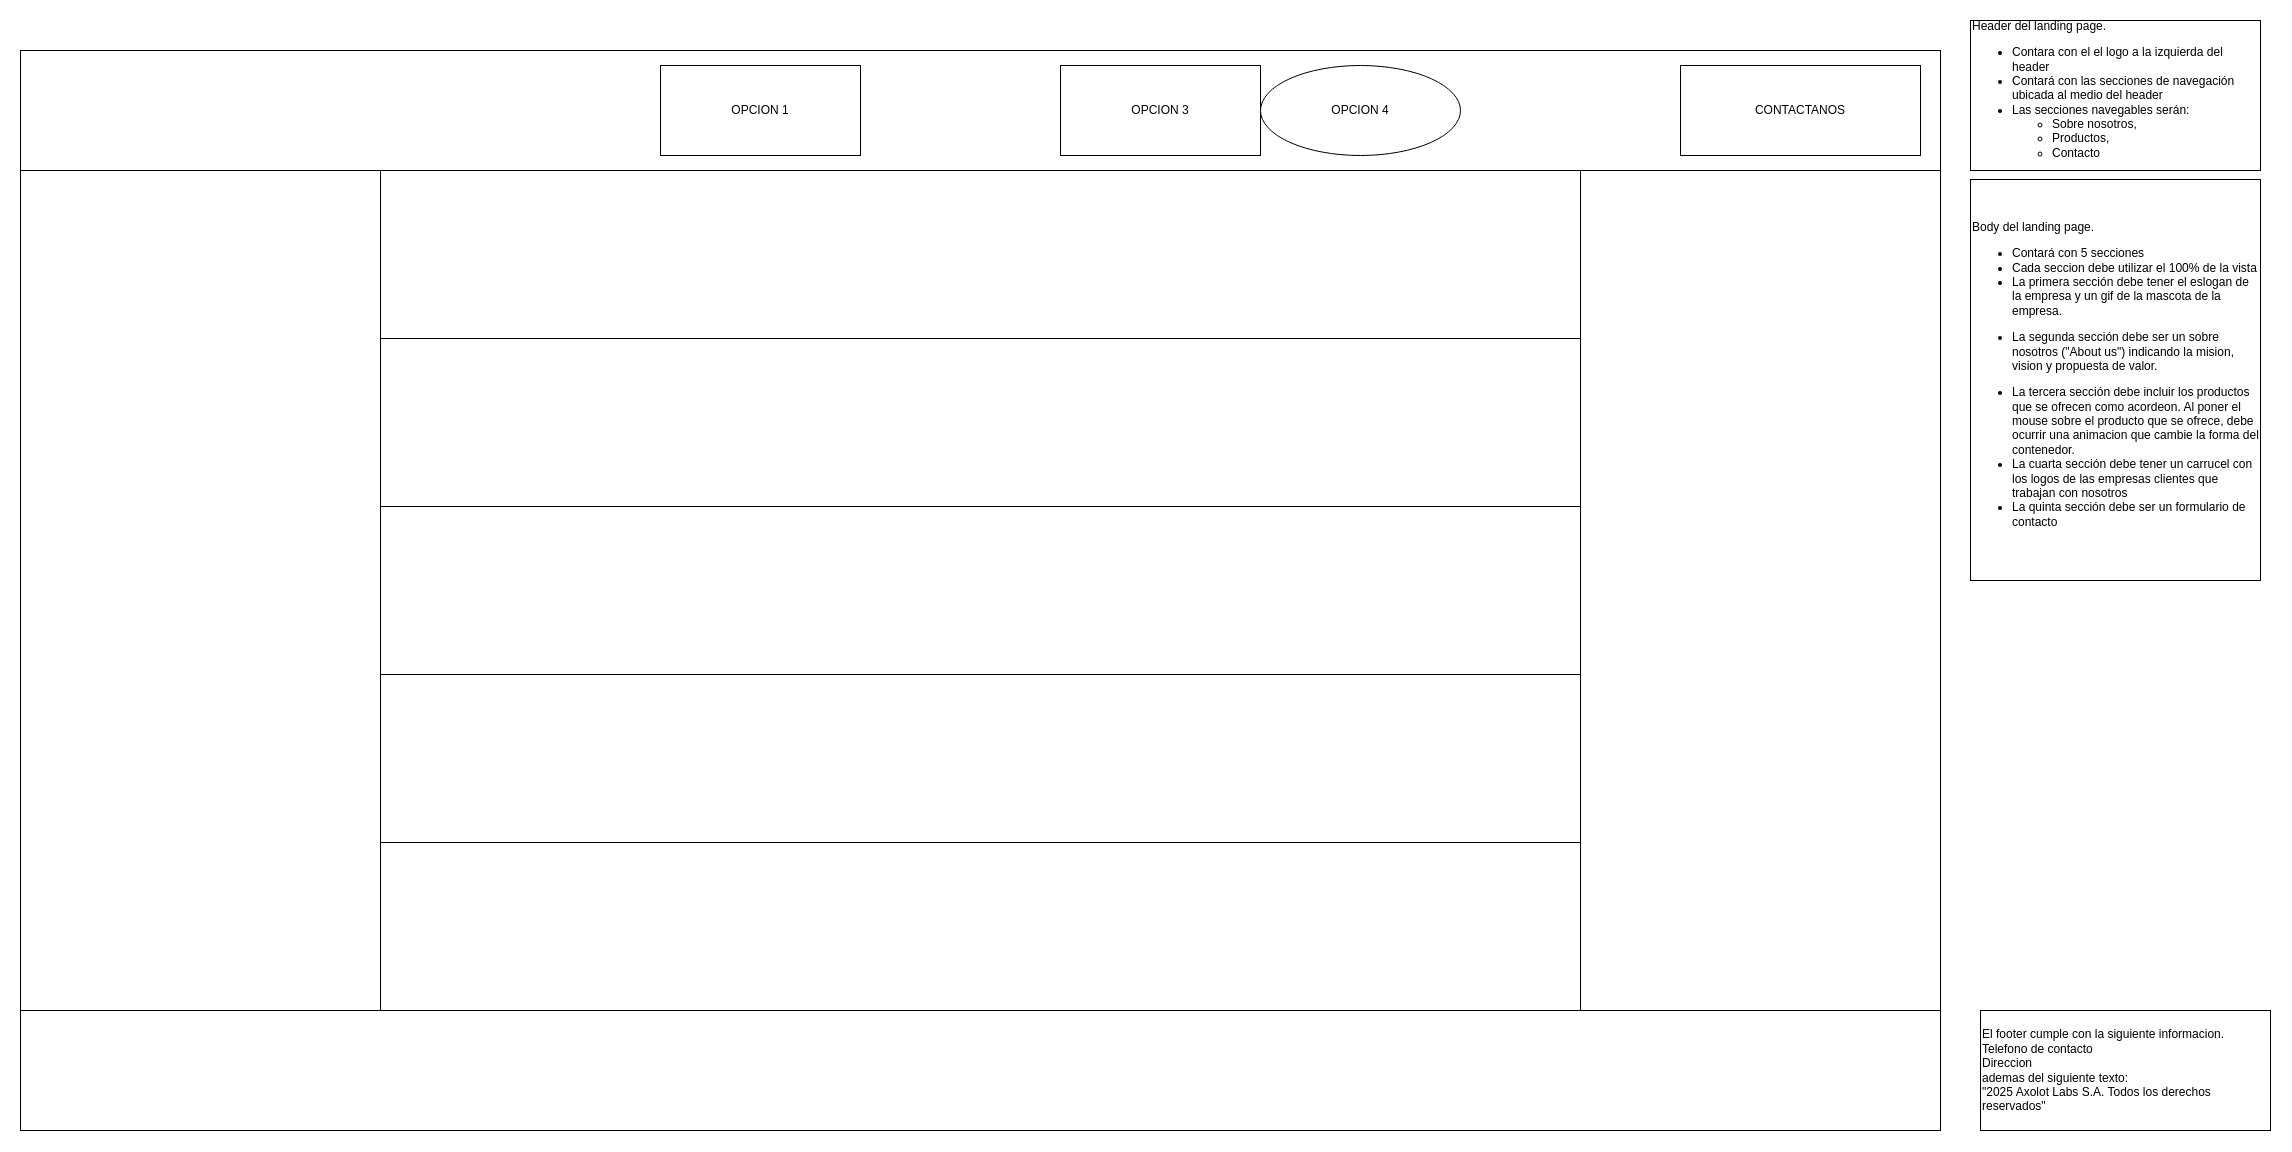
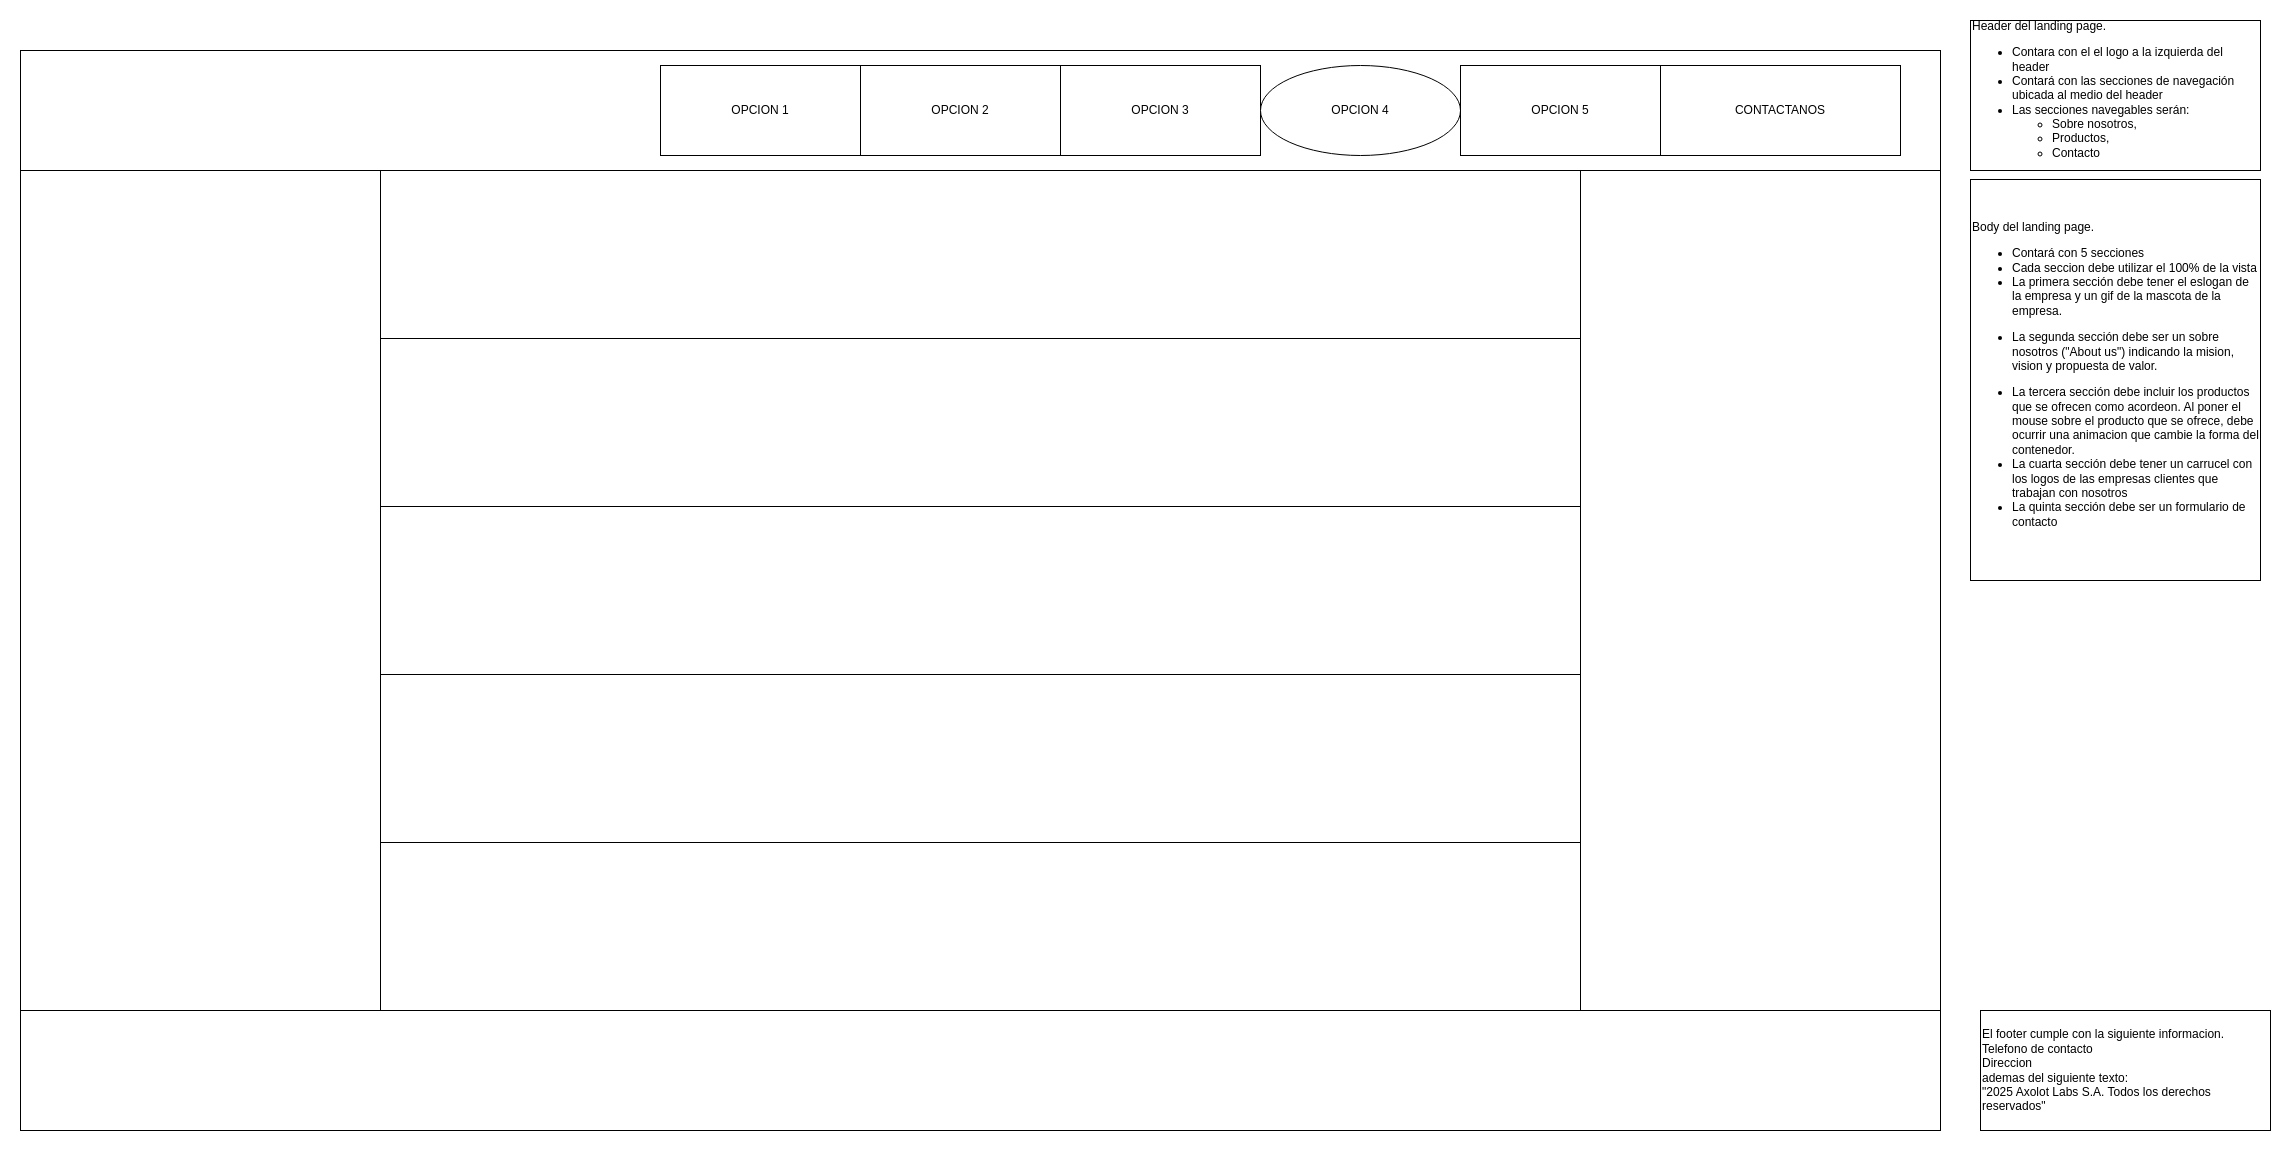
+ <mxCell id="6" value="OPCION 2" style="rounded=0;whiteSpace=wrap;html=1;" vertex="1" parent="1"><mxGeometry x="860" y="65" width="200" height="90" as="geometry" /></mxCell>
+ <mxCell id="13" value="OPCION 5" style="rounded=0;whiteSpace=wrap;html=1;" vertex="1" parent="1"><mxGeometry x="1460" y="65" width="200" height="90" as="geometry" /></mxCell>
- <mxCell id="5" value="CONTACTANOS" style="rounded=0;whiteSpace=wrap;html=1;" vertex="1" parent="1"><mxGeometry x="1680" y="65" width="240" height="90" as="geometry" /></mxCell>
+ <mxCell id="5" value="CONTACTANOS" style="rounded=0;whiteSpace=wrap;html=1;" vertex="1" parent="1"><mxGeometry x="1660" y="65" width="240" height="90" as="geometry" /></mxCell>
